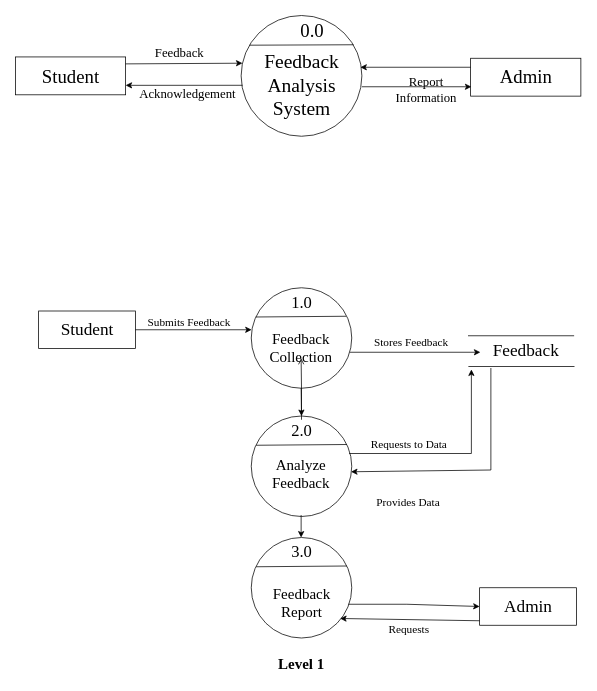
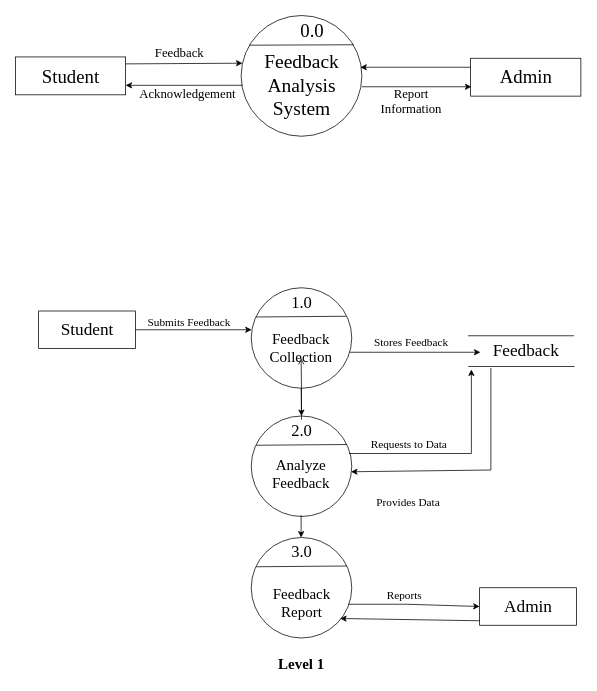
- <mxCell id="16" value="Report Information" style="text;html=1;align=center;verticalAlign=middle;whiteSpace=wrap;rounded=0;fontColor=light-dark(#000000,#000000);fontFamily=Times New Roman;fontSize=17;" vertex="1" parent="1"><mxGeometry x="538" y="105" width="60" height="30" as="geometry" /></mxCell>
+ <mxCell id="16" value="Report Information" style="text;html=1;align=center;verticalAlign=middle;whiteSpace=wrap;rounded=0;fontColor=light-dark(#000000,#000000);fontFamily=Times New Roman;fontSize=17;" vertex="1" parent="1"><mxGeometry x="518" y="120" width="60" height="30" as="geometry" /></mxCell>
+ <mxCell id="39" value="Reports" style="text;html=1;align=center;verticalAlign=middle;whiteSpace=wrap;rounded=0;fontColor=light-dark(#000000,#000000);fontFamily=Times New Roman;fontSize=15;" vertex="1" parent="1"><mxGeometry x="479" y="777" width="120" height="30" as="geometry" /></mxCell>
- <mxCell id="40" value="Requests" style="text;html=1;align=center;verticalAlign=middle;whiteSpace=wrap;rounded=0;fontColor=light-dark(#000000,#000000);fontFamily=Times New Roman;fontSize=15;" vertex="1" parent="1"><mxGeometry x="485" y="823" width="120" height="30" as="geometry" /></mxCell>
